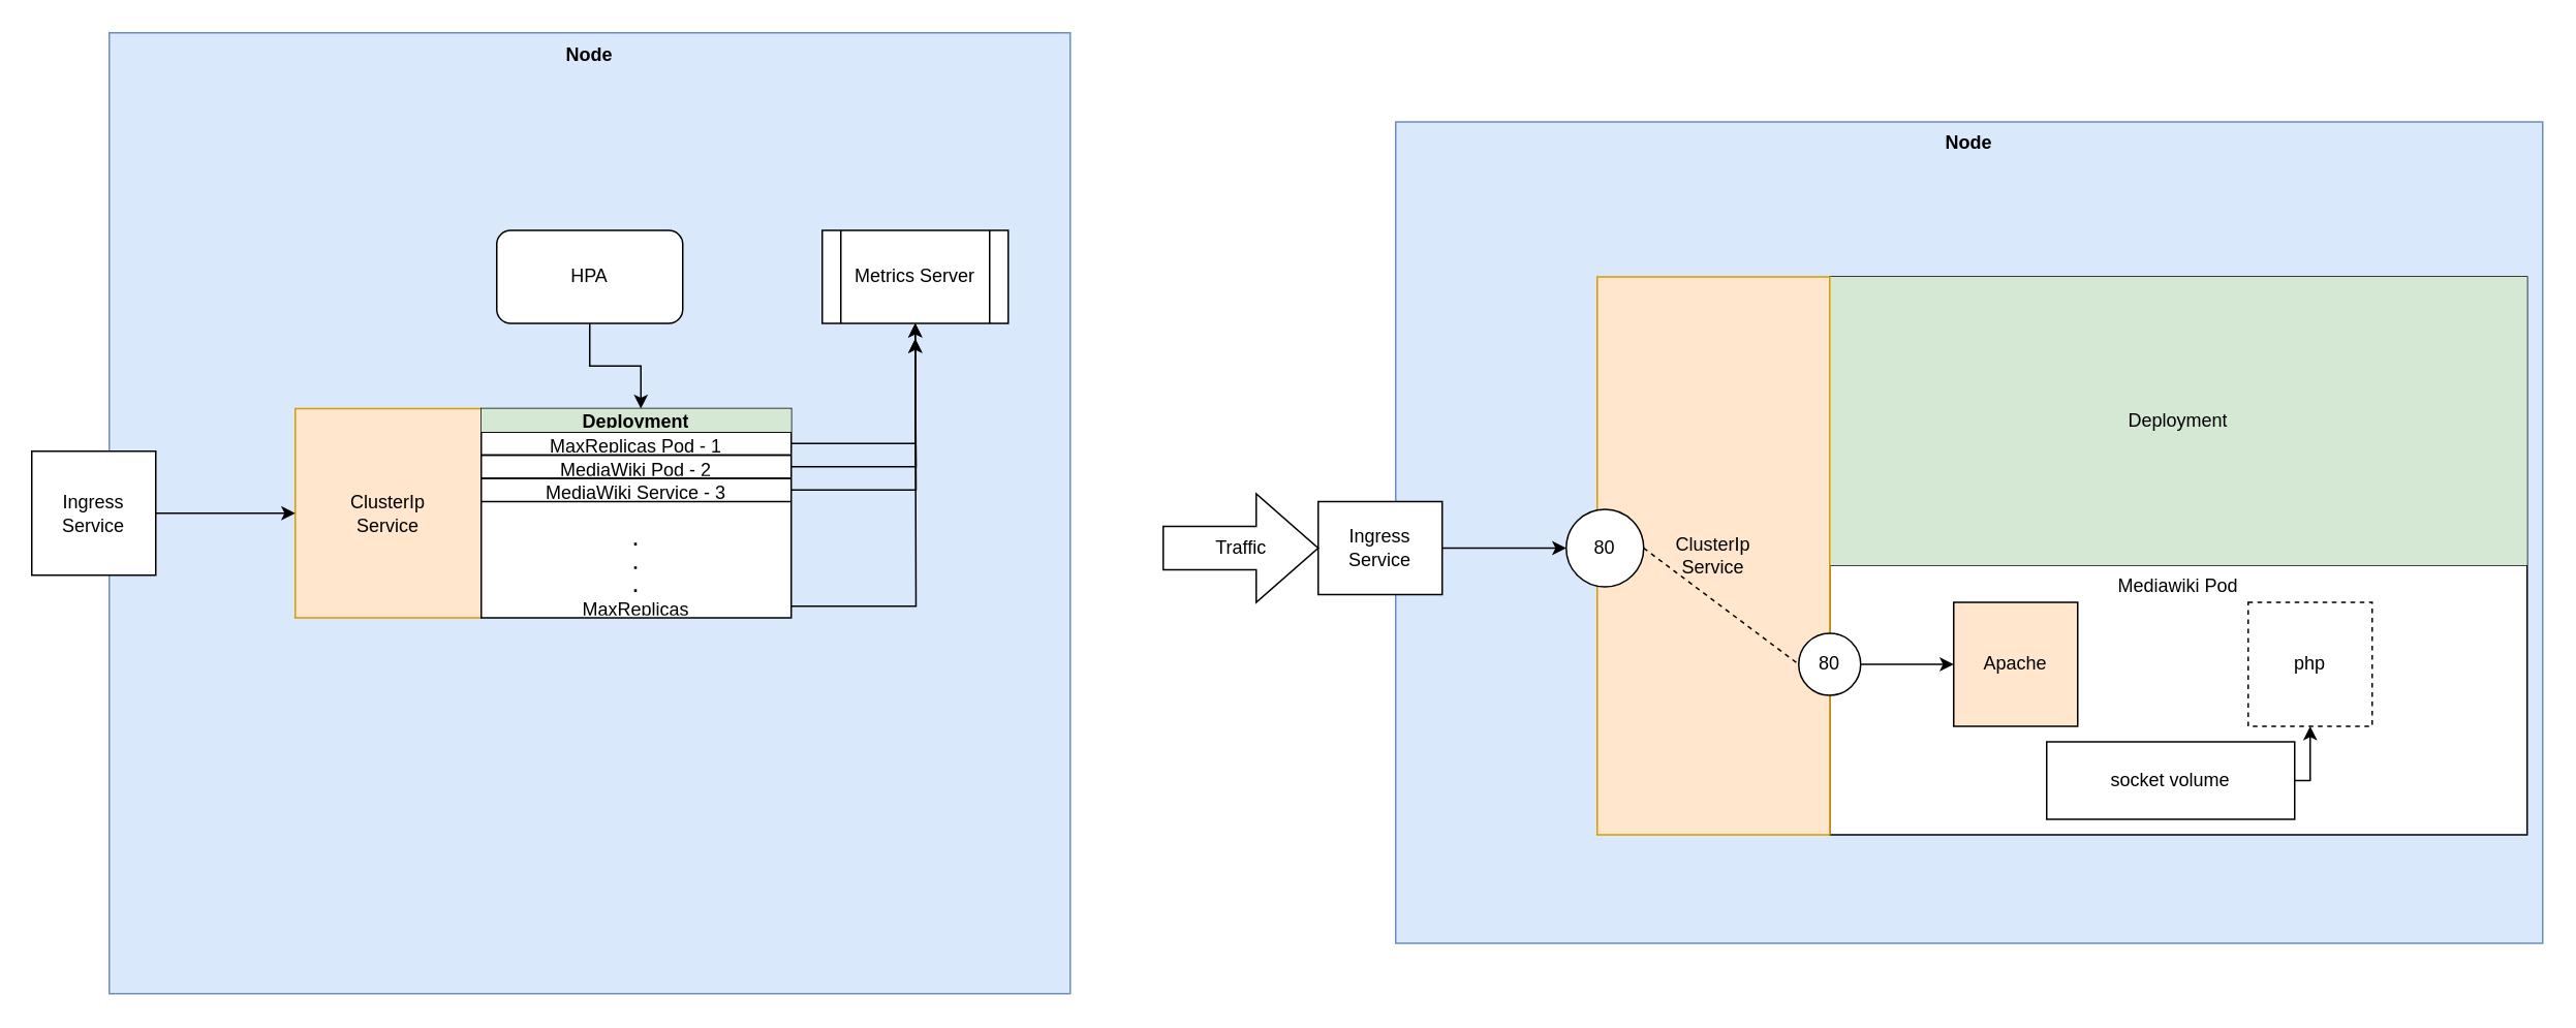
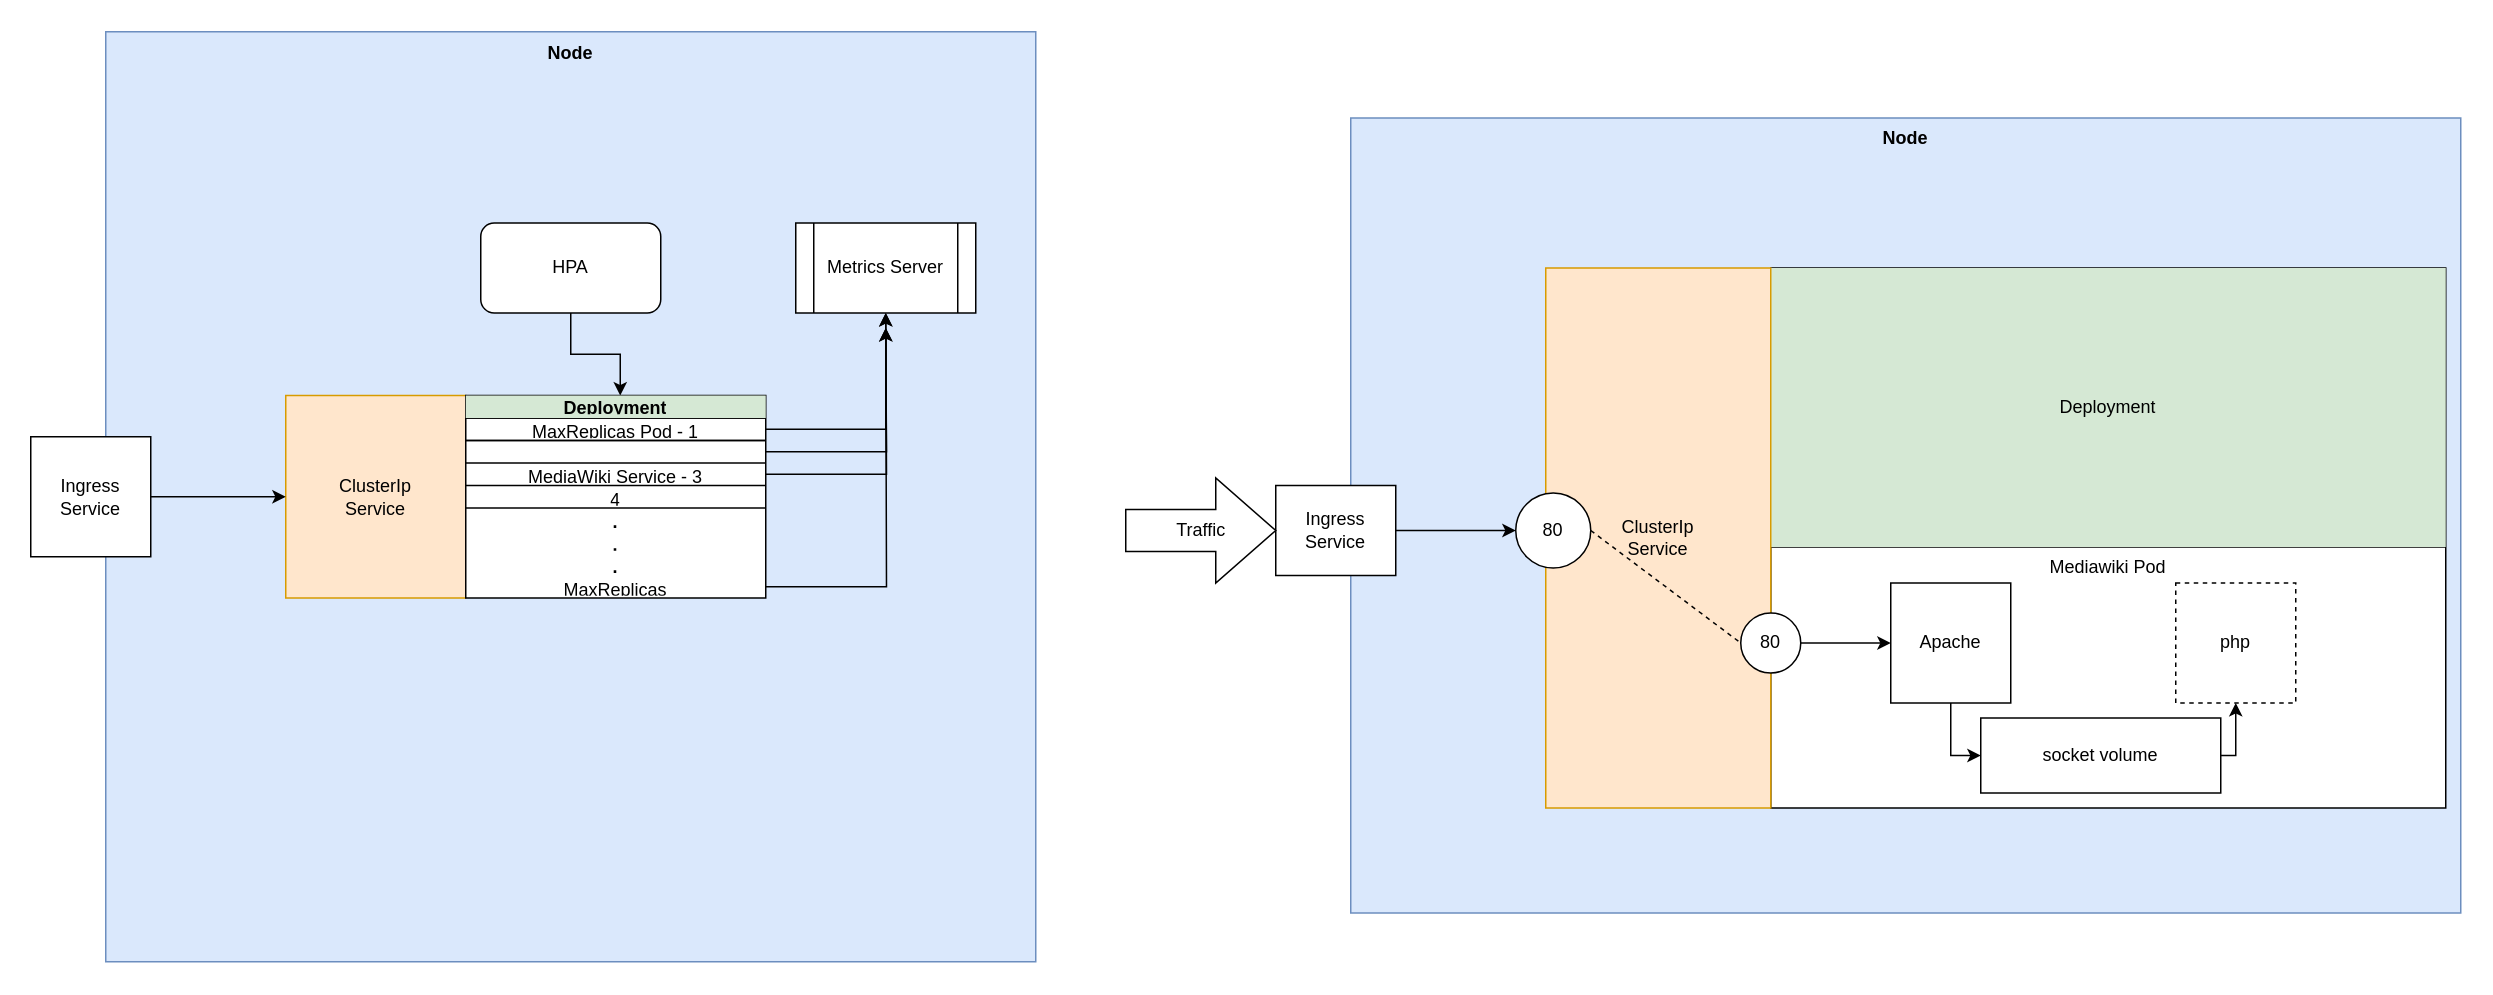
- <mxCell id="31" value="MediaWiki Pod - 2" style="shape=partialRectangle;html=1;whiteSpace=wrap;connectable=0;overflow=hidden;fillColor=none;top=0;left=0;bottom=0;right=0;" vertex="1" parent="30"><mxGeometry width="200" height="15" as="geometry" /></mxCell>
+ <mxCell id="35" value="4" style="shape=partialRectangle;html=1;whiteSpace=wrap;connectable=0;overflow=hidden;fillColor=none;top=0;left=0;bottom=0;right=0;" vertex="1" parent="34"><mxGeometry width="200" height="15" as="geometry" /></mxCell>
- <mxCell id="9" value="Apache" style="whiteSpace=wrap;html=1;aspect=fixed;fillColor=#ffe6cc;" vertex="1" parent="1"><mxGeometry x="1260" y="388" width="80" height="80" as="geometry" /></mxCell>
+ <mxCell id="9" value="Apache" style="whiteSpace=wrap;html=1;aspect=fixed;" vertex="1" parent="1"><mxGeometry x="1260" y="388" width="80" height="80" as="geometry" /></mxCell>
+ <mxCell id="8" style="edgeStyle=orthogonalEdgeStyle;rounded=0;orthogonalLoop=1;jettySize=auto;html=1;exitX=0.5;exitY=1;exitDx=0;exitDy=0;entryX=0;entryY=0.5;entryDx=0;entryDy=0;" edge="1" parent="1" source="9" target="13"><mxGeometry relative="1" as="geometry" /></mxCell>
